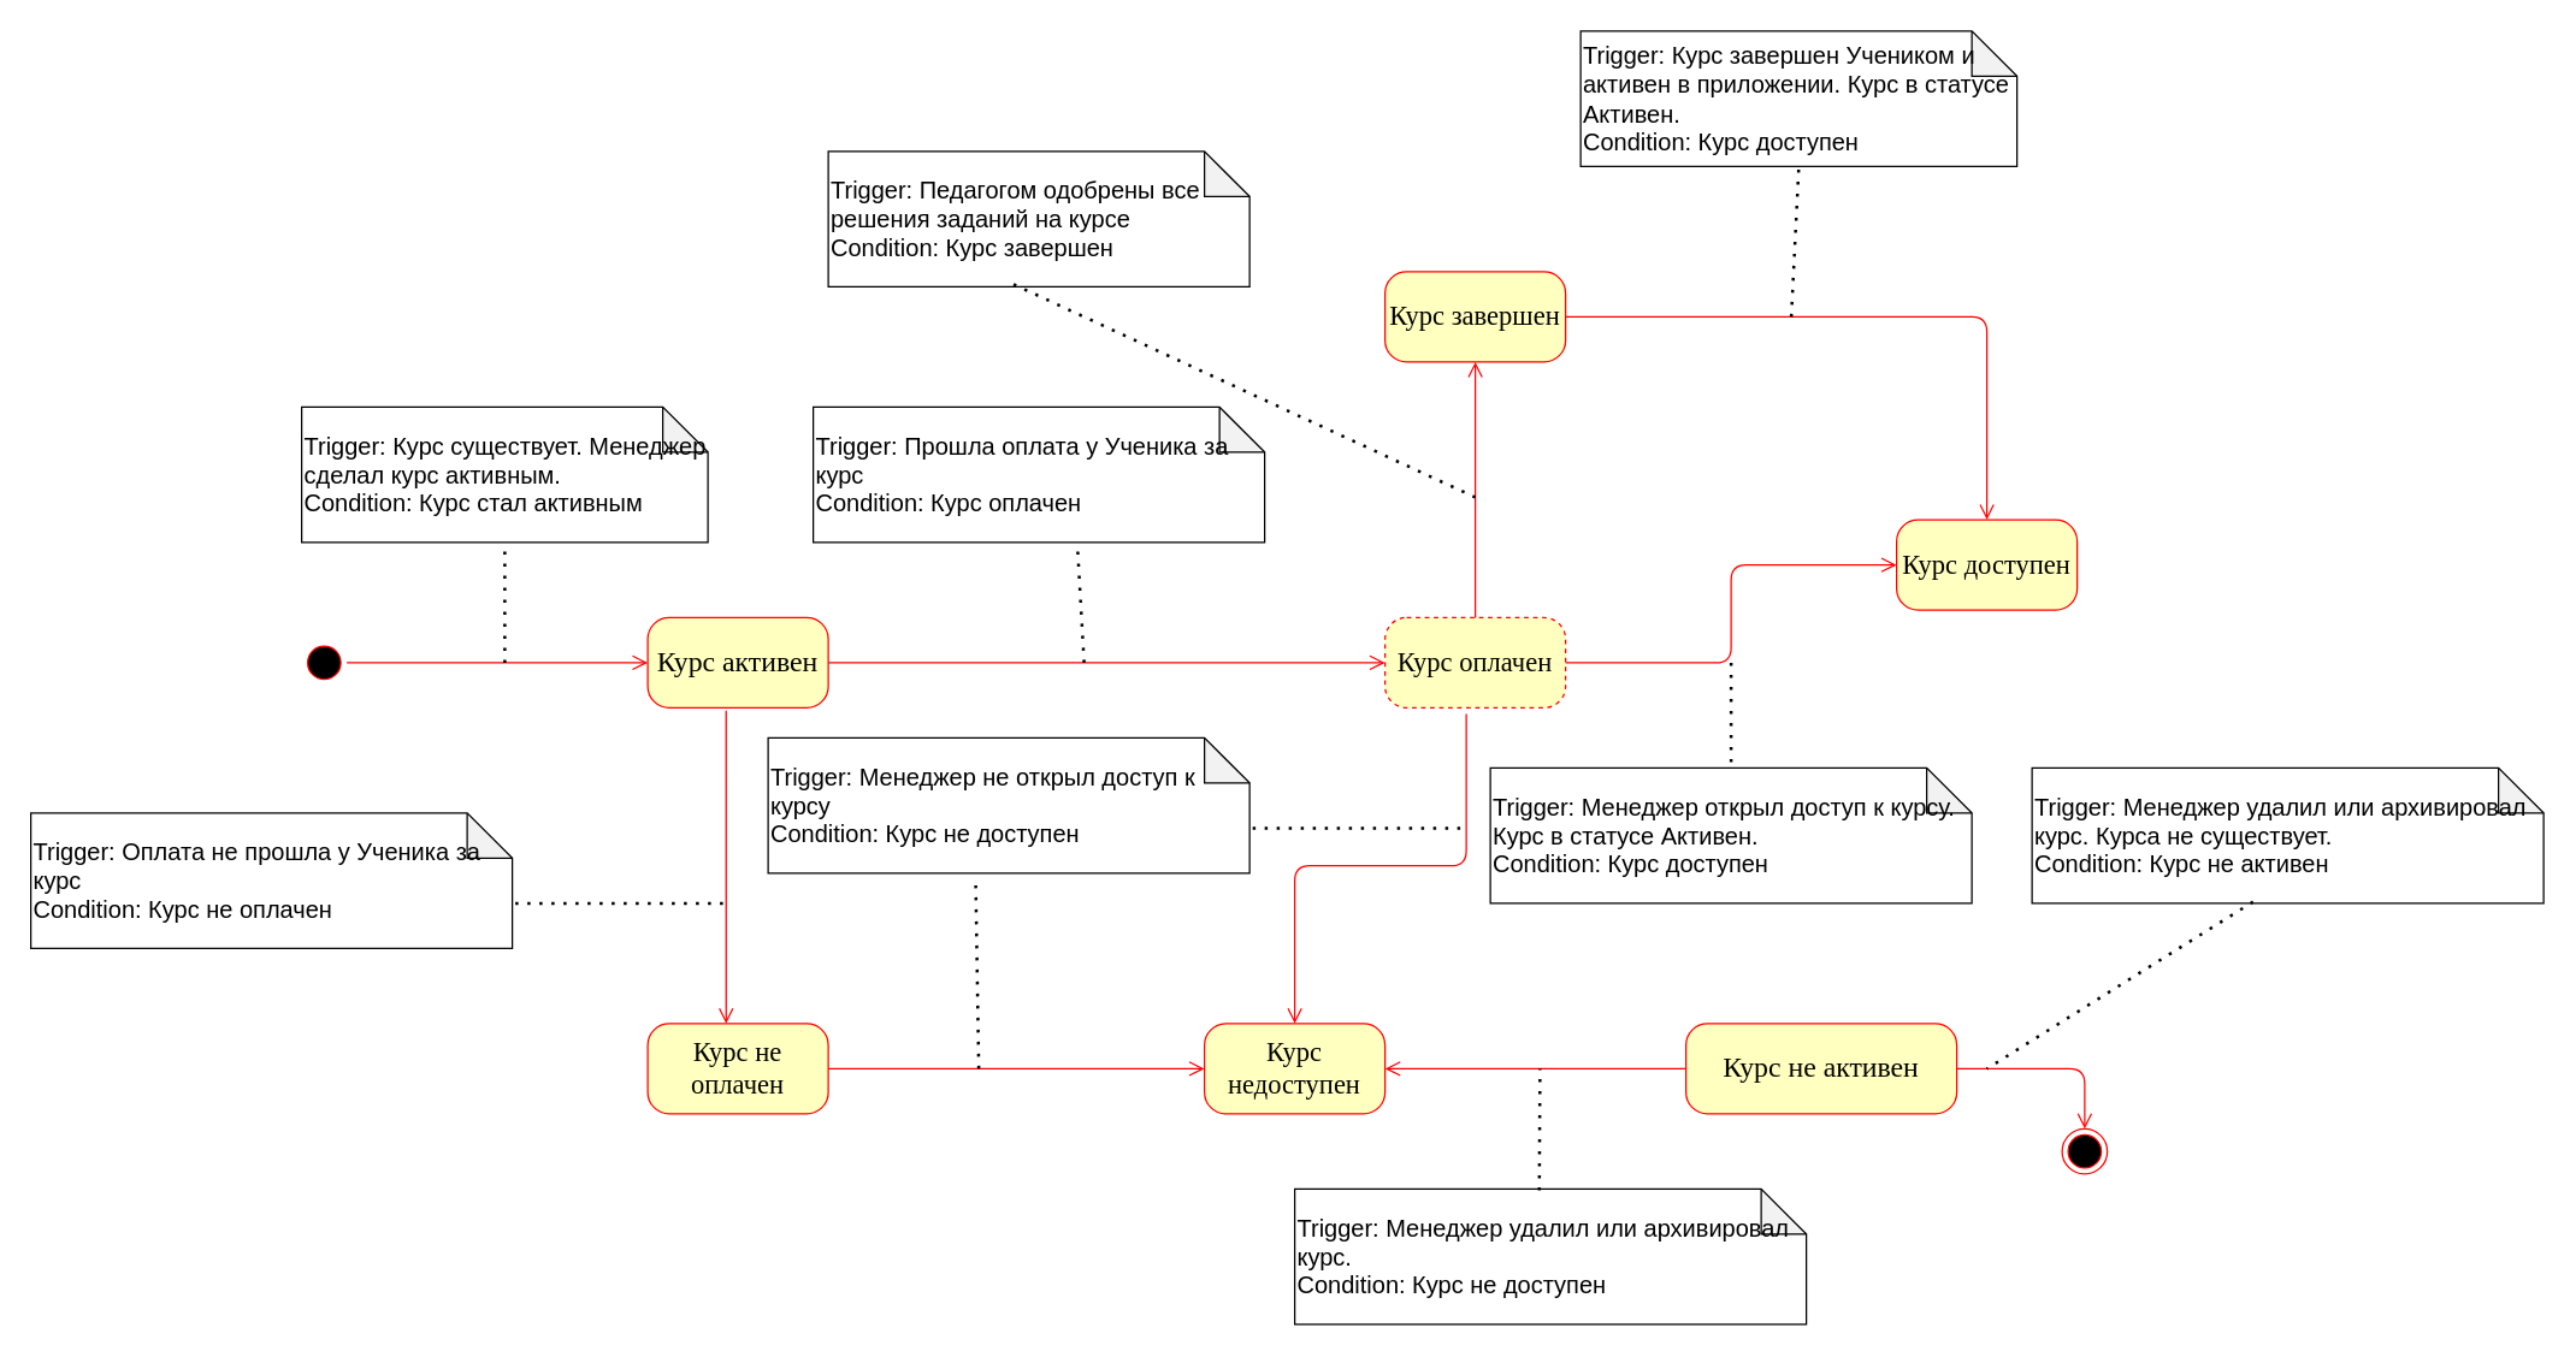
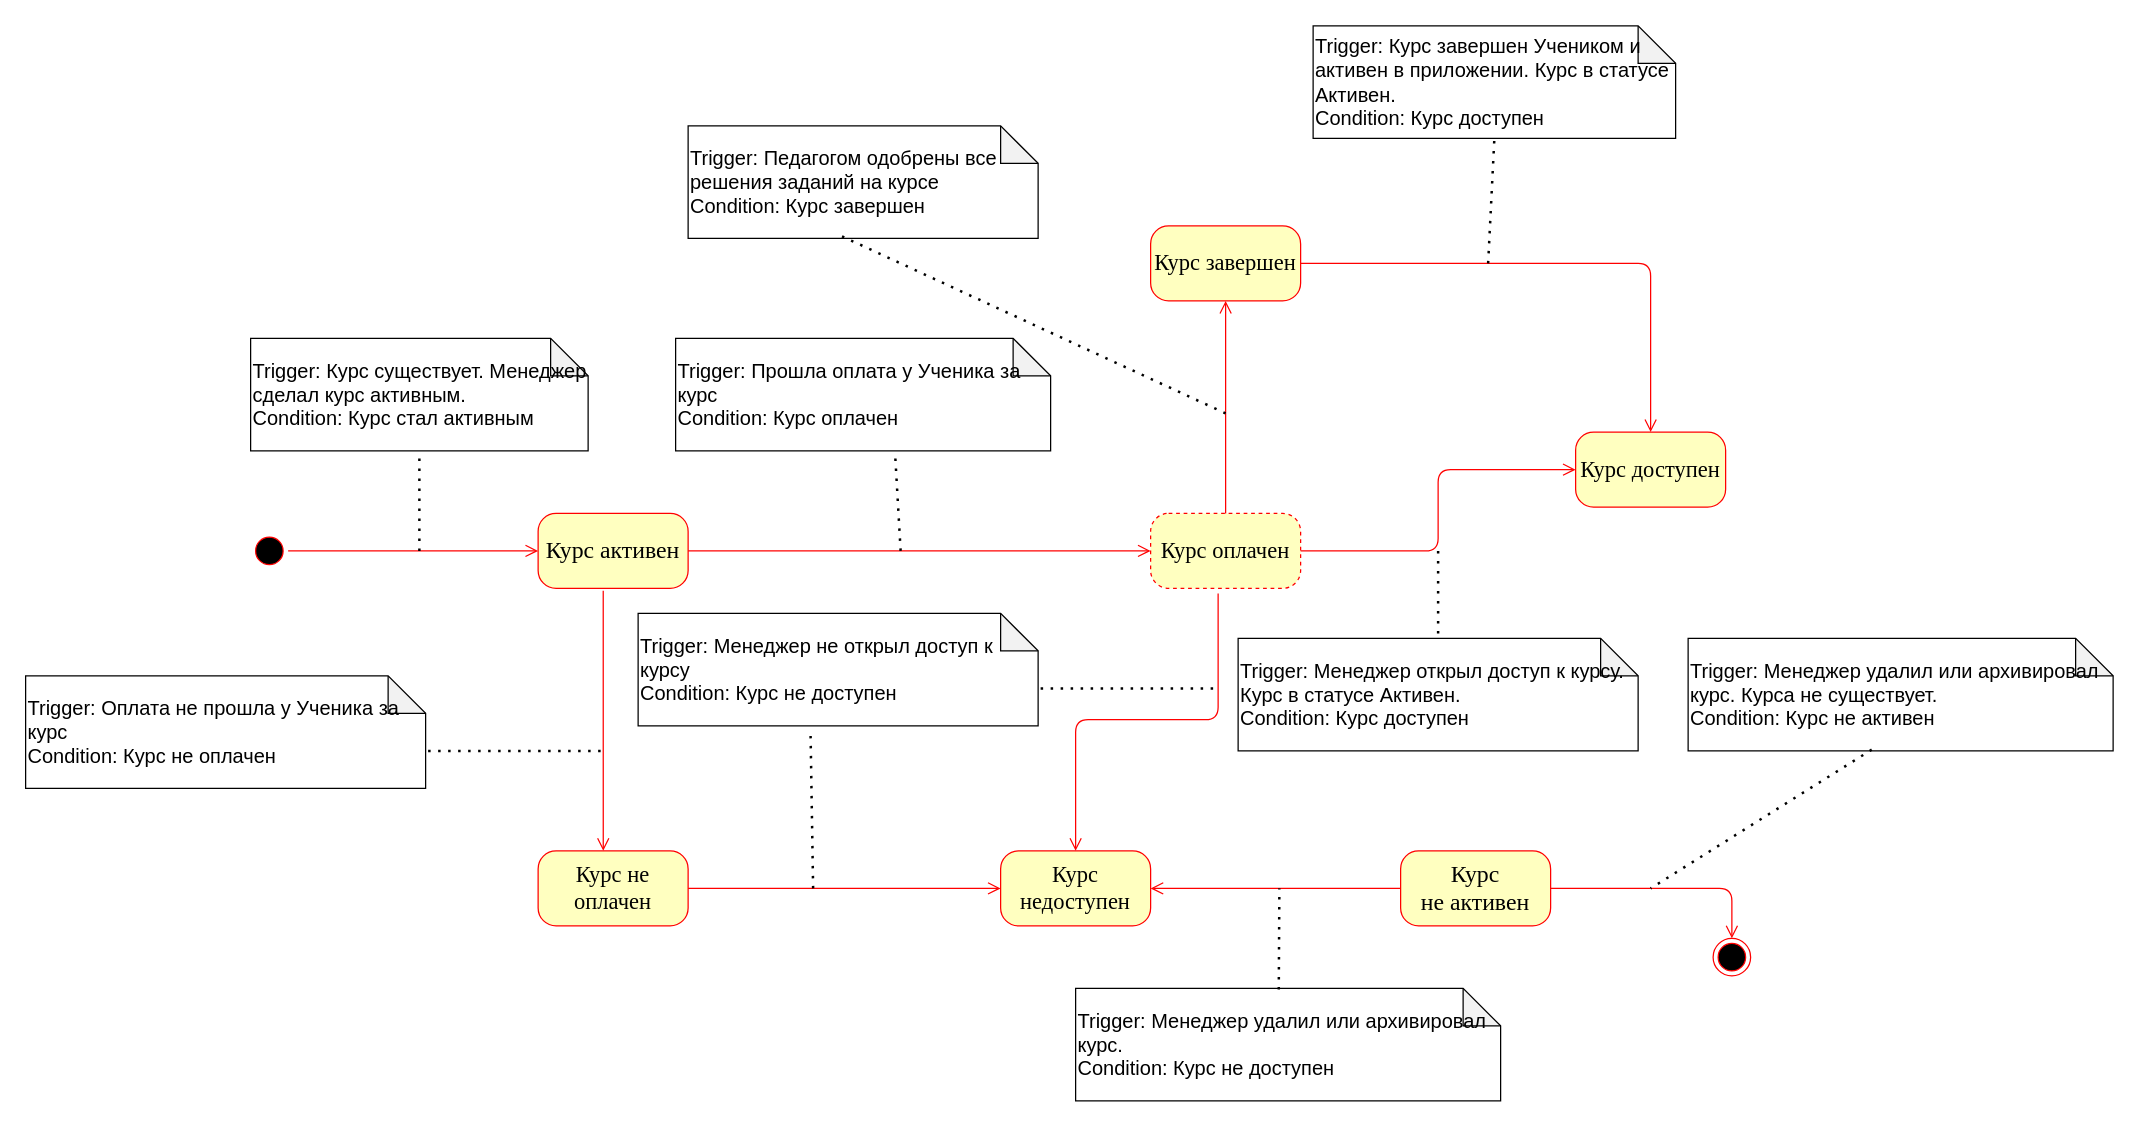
- <mxCell id="12" value="&lt;font style=&quot;font-size: 19px;&quot;&gt;Курс не&amp;nbsp;&lt;/font&gt;&lt;span style=&quot;font-size: 19px; background-color: initial;&quot;&gt;активен&lt;/span&gt;" style="rounded=1;whiteSpace=wrap;html=1;arcSize=24;fillColor=#ffffc0;strokeColor=#ff0000;shadow=0;comic=0;labelBackgroundColor=none;fontFamily=Verdana;fontSize=12;fontColor=#000000;align=center;" vertex="1" parent="1"><mxGeometry x="1120" y="680" width="180" height="60" as="geometry" /></mxCell>
+ <mxCell id="12" value="&lt;font style=&quot;font-size: 19px;&quot;&gt;Курс не&amp;nbsp;&lt;/font&gt;&lt;span style=&quot;font-size: 19px; background-color: initial;&quot;&gt;активен&lt;/span&gt;" style="rounded=1;whiteSpace=wrap;html=1;arcSize=24;fillColor=#ffffc0;strokeColor=#ff0000;shadow=0;comic=0;labelBackgroundColor=none;fontFamily=Verdana;fontSize=12;fontColor=#000000;align=center;" vertex="1" parent="1"><mxGeometry x="1120" y="680" width="120" height="60" as="geometry" /></mxCell>
